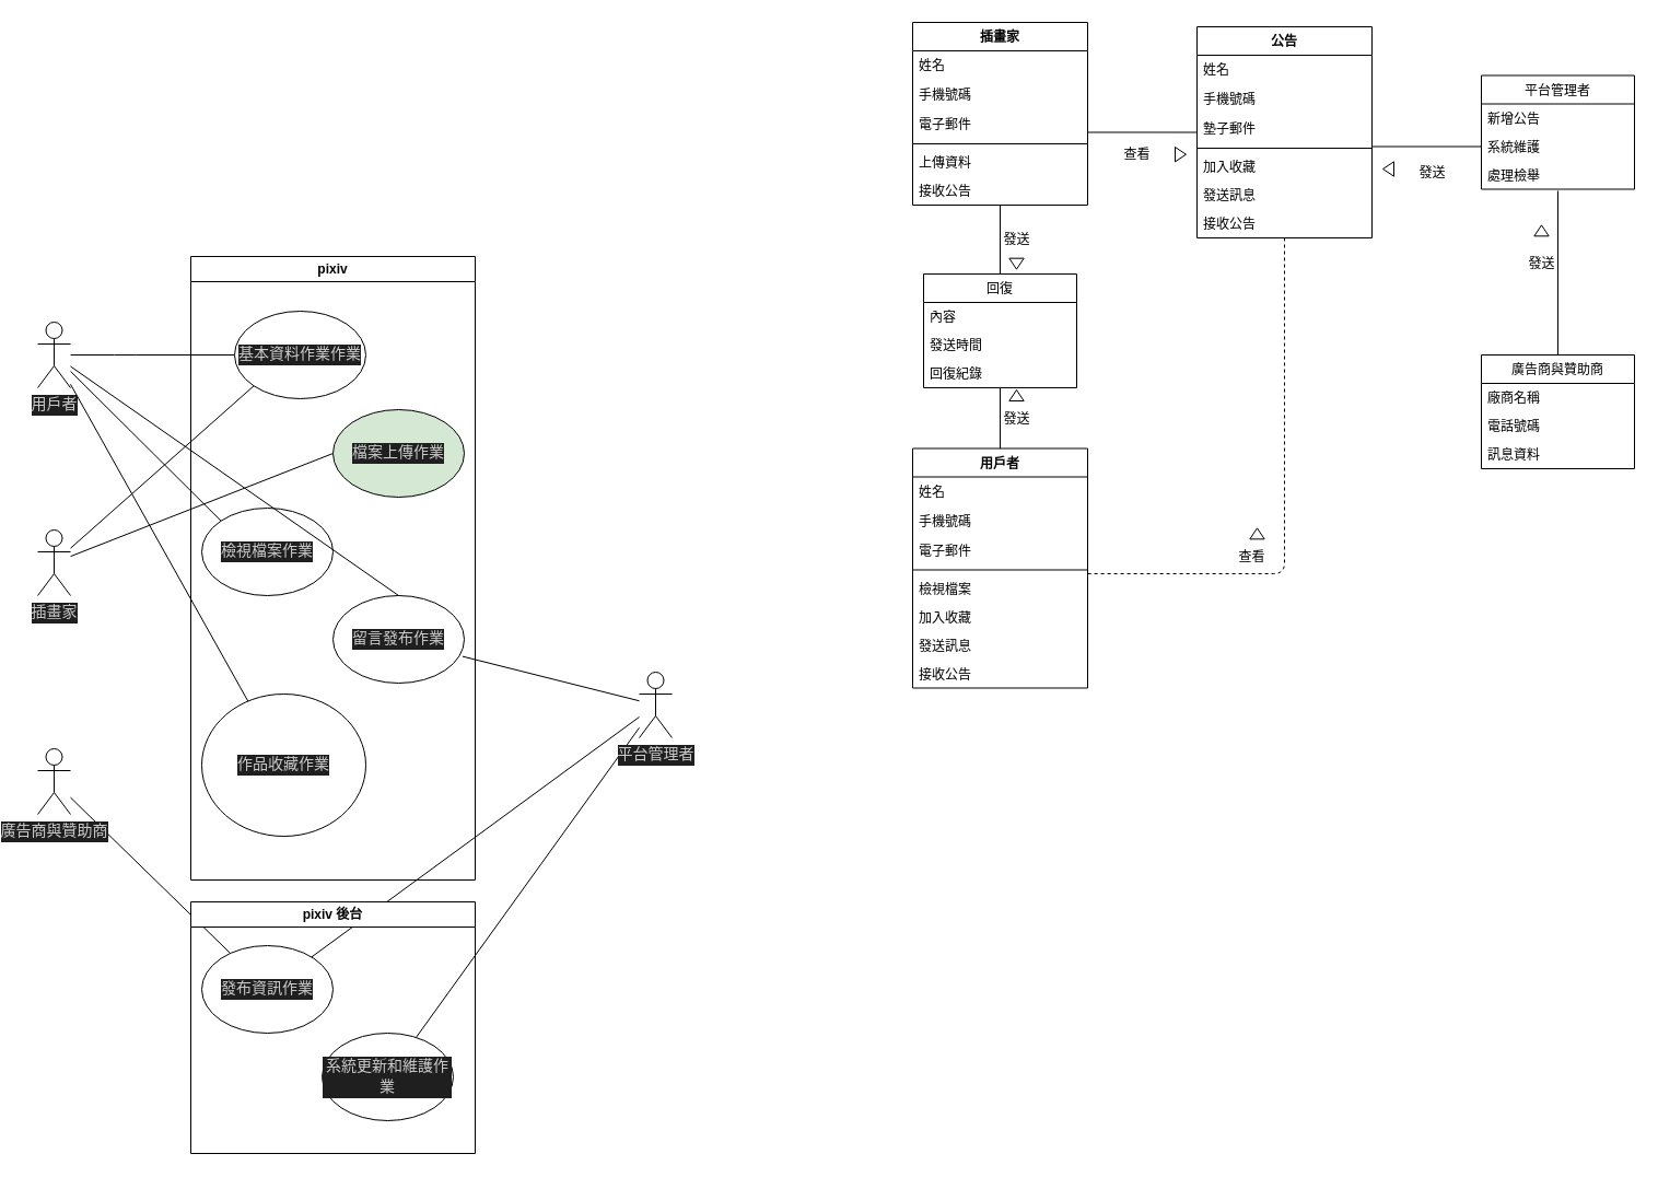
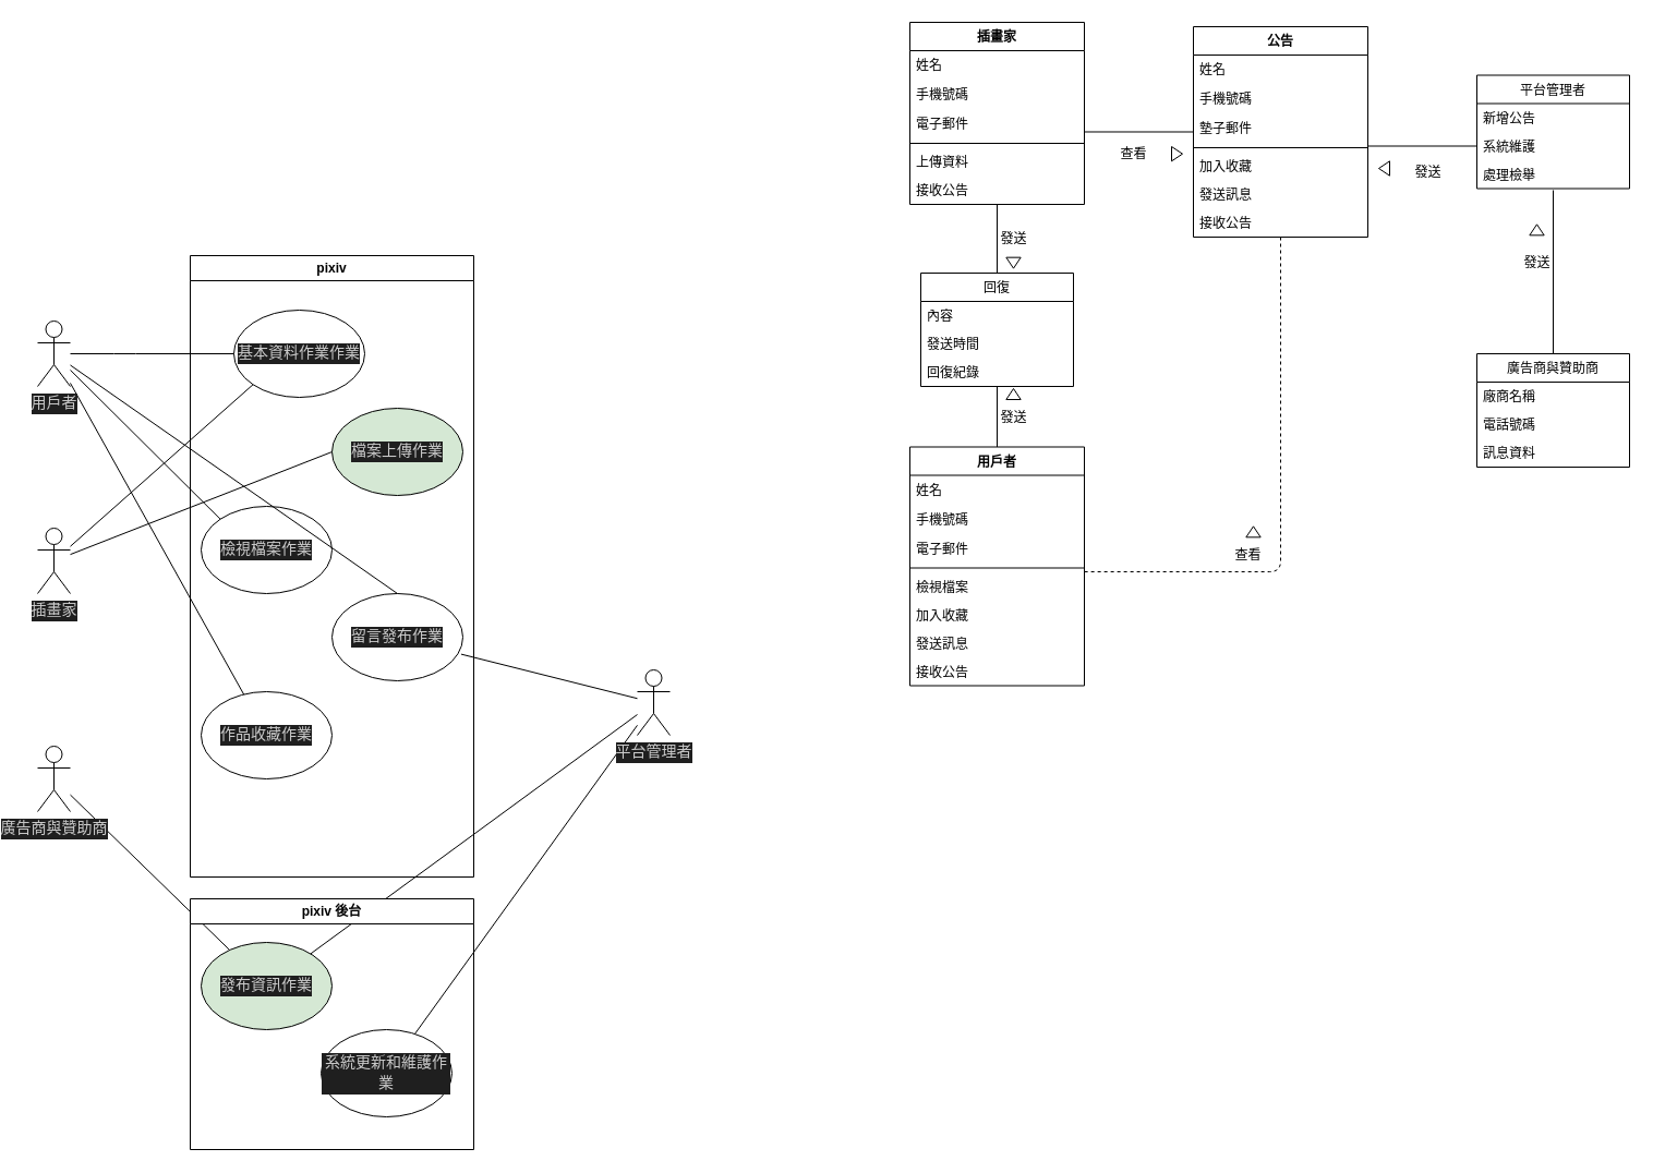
- <mxCell id="7" value="&lt;div style=&quot;color: rgb(204, 204, 204); background-color: rgb(31, 31, 31); font-family: Consolas, &amp;quot;Courier New&amp;quot;, monospace; font-size: 14px; line-height: 19px;&quot;&gt;作品收藏作業&lt;/div&gt;" style="ellipse;whiteSpace=wrap;html=1;" vertex="1" parent="2"><mxGeometry x="10" y="400" width="150" height="130" as="geometry" /></mxCell>
+ <mxCell id="7" value="&lt;div style=&quot;color: rgb(204, 204, 204); background-color: rgb(31, 31, 31); font-family: Consolas, &amp;quot;Courier New&amp;quot;, monospace; font-size: 14px; line-height: 19px;&quot;&gt;作品收藏作業&lt;/div&gt;" style="ellipse;whiteSpace=wrap;html=1;" vertex="1" parent="2"><mxGeometry x="10" y="400" width="120" height="80" as="geometry" /></mxCell>
- <mxCell id="23" value="&lt;div style=&quot;color: rgb(204, 204, 204); background-color: rgb(31, 31, 31); font-family: Consolas, &amp;quot;Courier New&amp;quot;, monospace; font-size: 14px; line-height: 19px;&quot;&gt;發布資訊作業&lt;/div&gt;" style="ellipse;whiteSpace=wrap;html=1;" vertex="1" parent="22"><mxGeometry x="10" y="40" width="120" height="80" as="geometry" /></mxCell>
+ <mxCell id="23" value="&lt;div style=&quot;color: rgb(204, 204, 204); background-color: rgb(31, 31, 31); font-family: Consolas, &amp;quot;Courier New&amp;quot;, monospace; font-size: 14px; line-height: 19px;&quot;&gt;發布資訊作業&lt;/div&gt;" style="ellipse;whiteSpace=wrap;html=1;fillColor=#d5e8d4;" vertex="1" parent="22"><mxGeometry x="10" y="40" width="120" height="80" as="geometry" /></mxCell>
